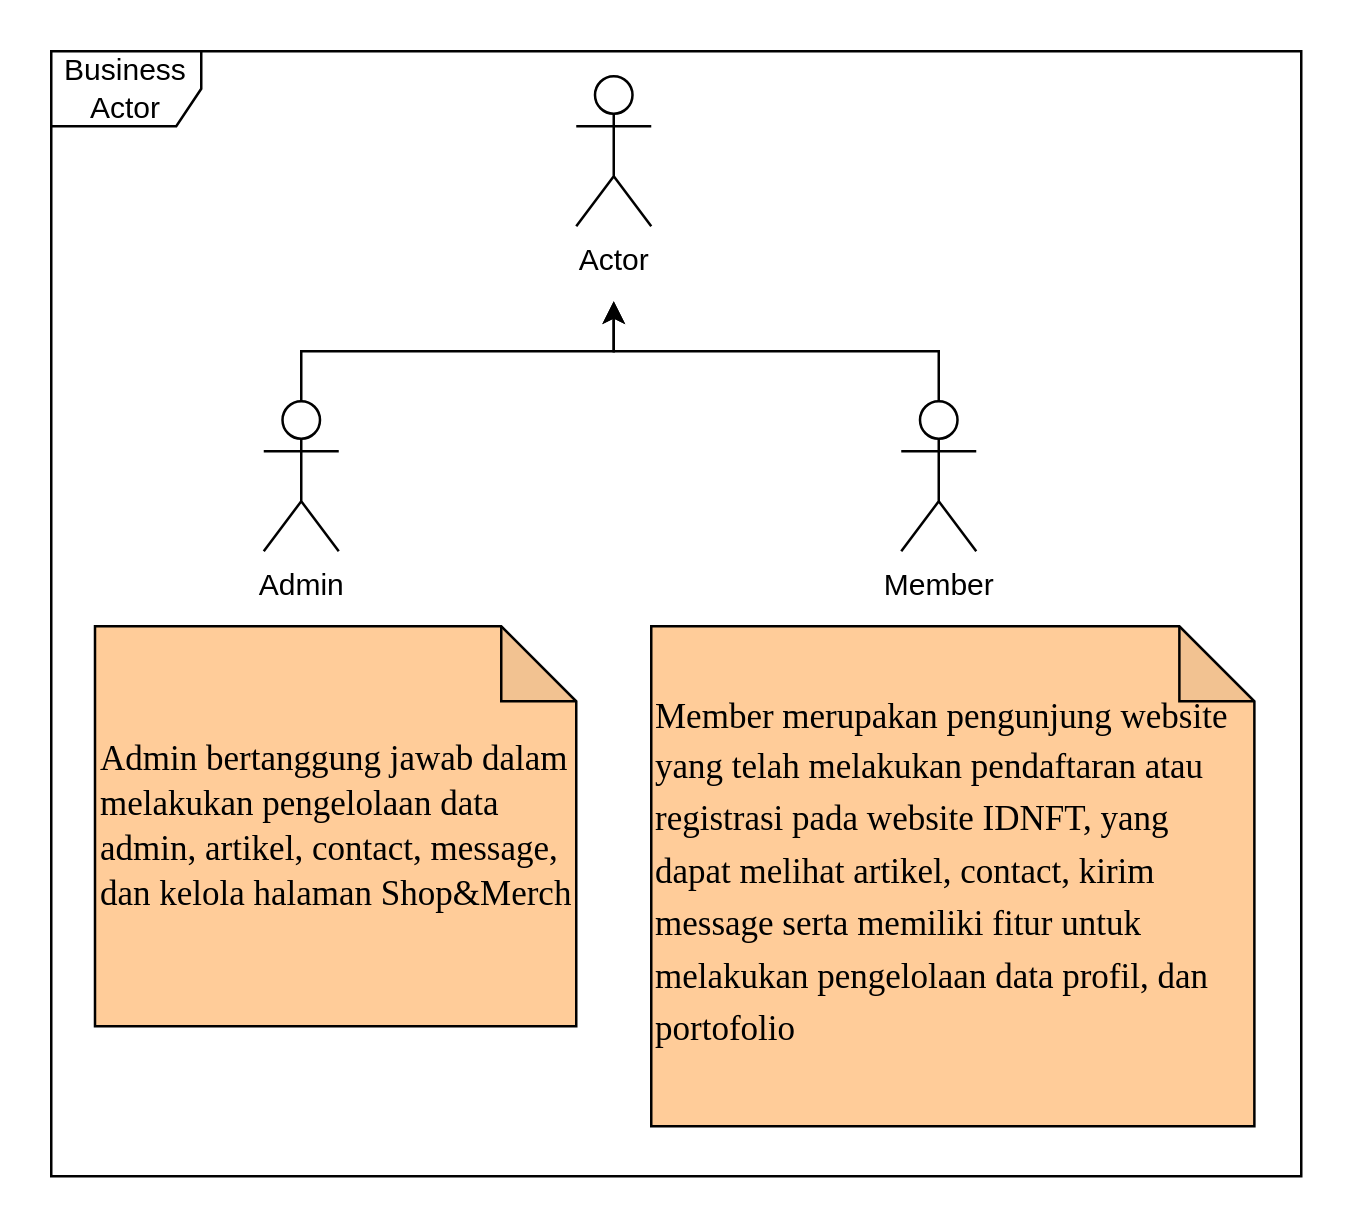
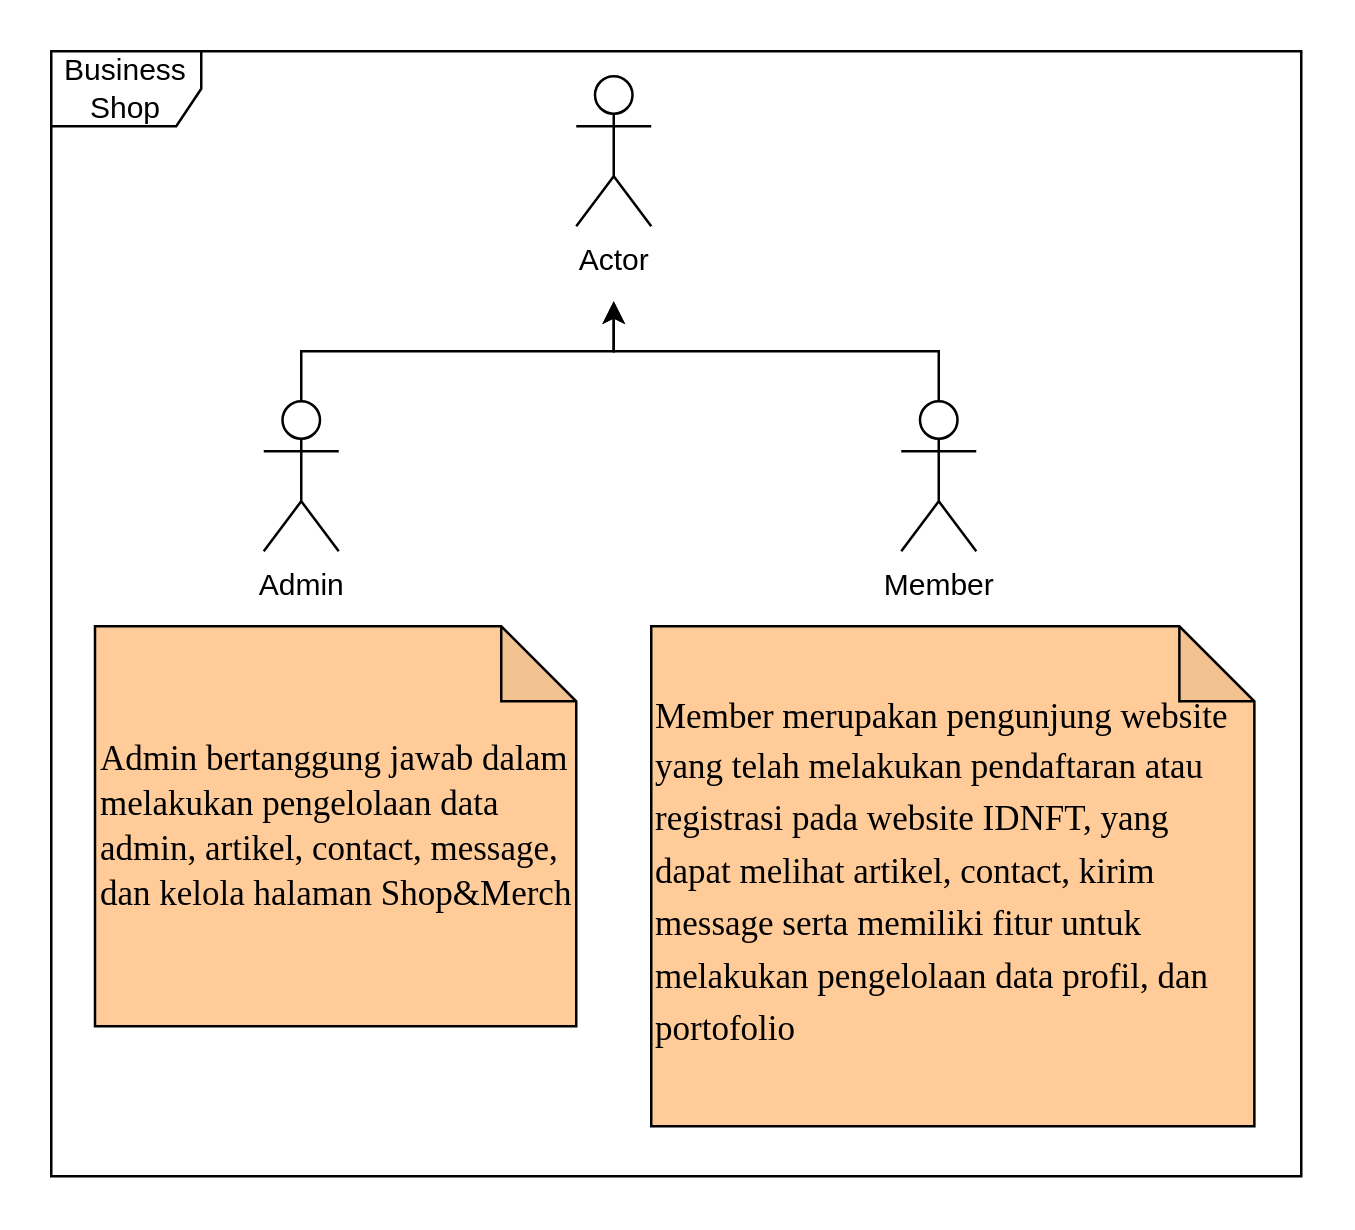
- <mxCell id="9" value="Business Actor" style="shape=umlFrame;whiteSpace=wrap;html=1;" vertex="1" parent="1"><mxGeometry x="20" y="20" width="500" height="450" as="geometry" /></mxCell>
+ <mxCell id="9" value="Business Shop" style="shape=umlFrame;whiteSpace=wrap;html=1;" vertex="1" parent="1"><mxGeometry x="20" y="20" width="500" height="450" as="geometry" /></mxCell>
